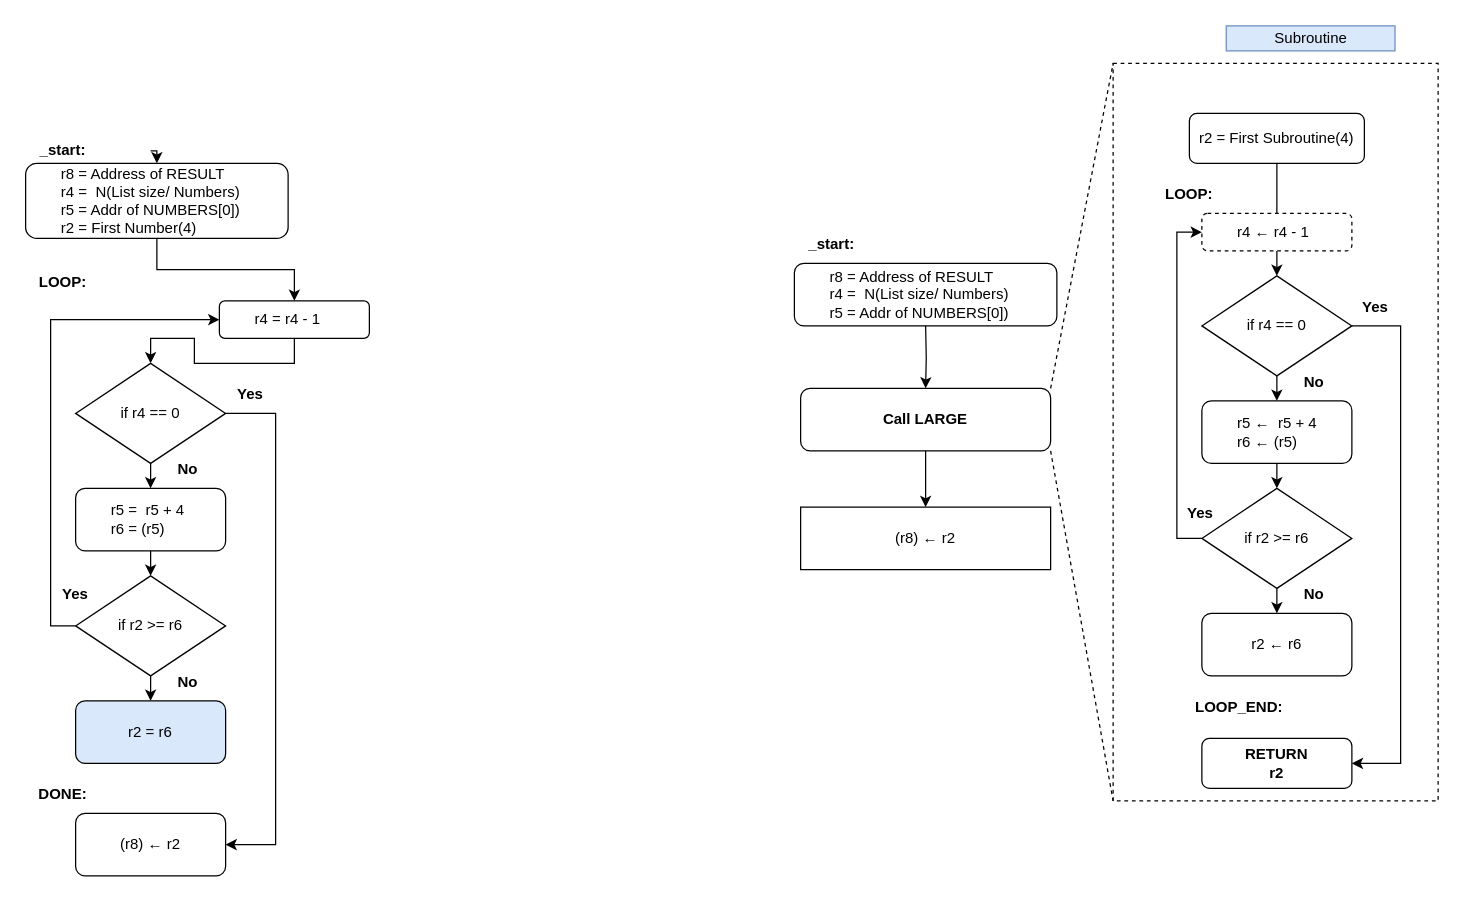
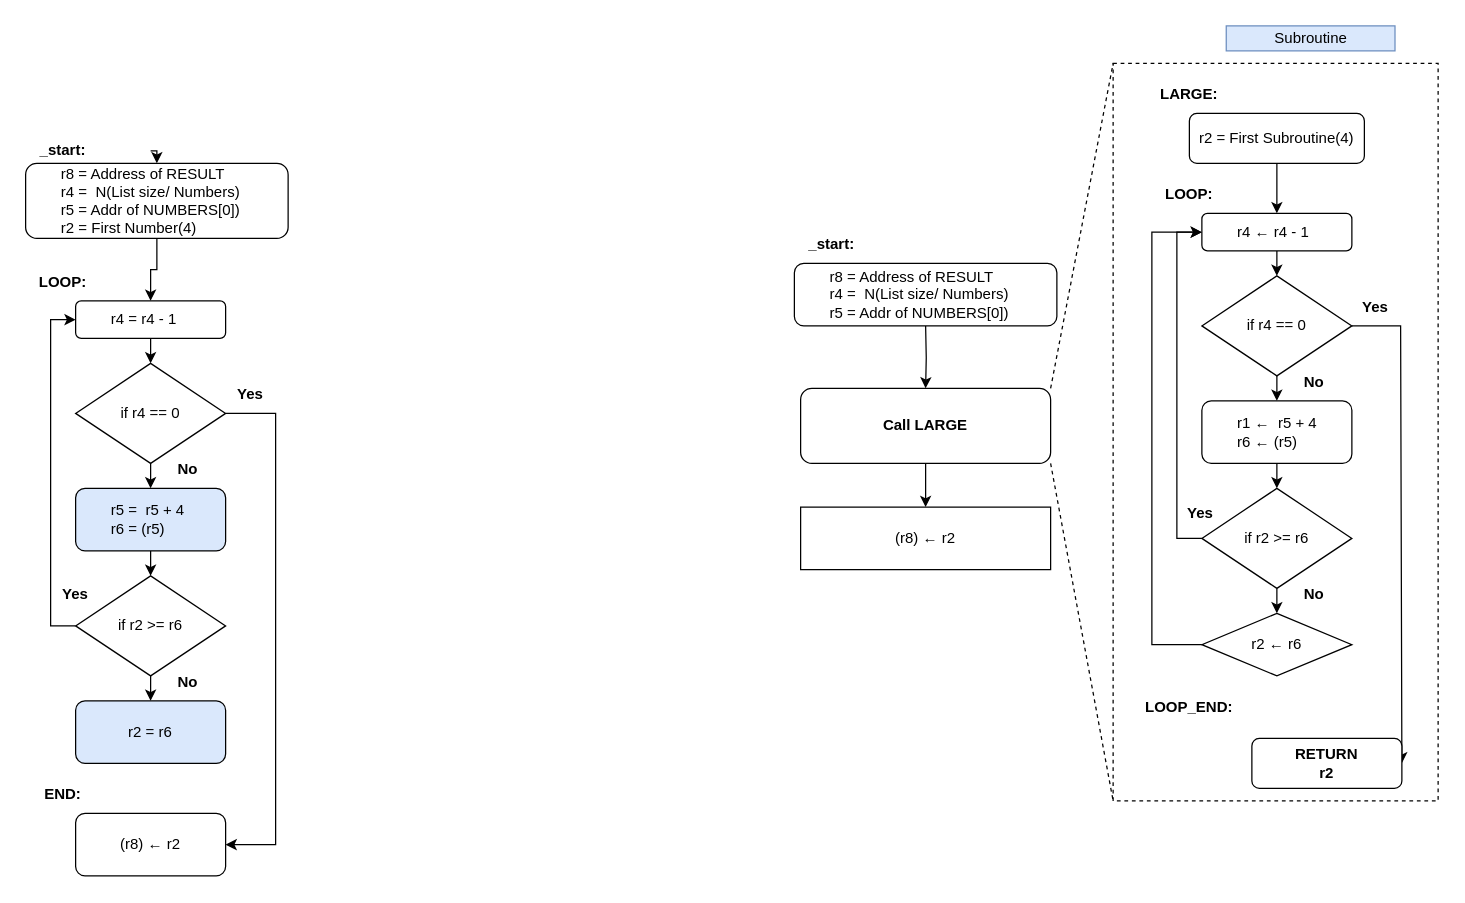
+ <mxCell id="37" value="&lt;b&gt;LARGE:&lt;/b&gt;" style="text;html=1;strokeColor=none;fillColor=none;align=center;verticalAlign=middle;whiteSpace=wrap;rounded=0;" vertex="1" parent="1"><mxGeometry x="921" y="60" width="60" height="30" as="geometry" /></mxCell>
- <mxCell id="38" style="edgeStyle=orthogonalEdgeStyle;rounded=0;orthogonalLoop=1;jettySize=auto;html=1;exitX=0.5;exitY=1;exitDx=0;exitDy=0;entryX=0.5;entryY=0;entryDx=0;entryDy=0;endArrow=none;" edge="1" parent="1" source="39" target="24"><mxGeometry relative="1" as="geometry" /></mxCell>
+ <mxCell id="38" style="edgeStyle=orthogonalEdgeStyle;rounded=0;orthogonalLoop=1;jettySize=auto;html=1;exitX=0.5;exitY=1;exitDx=0;exitDy=0;entryX=0.5;entryY=0;entryDx=0;entryDy=0;" edge="1" parent="1" source="39" target="24"><mxGeometry relative="1" as="geometry" /></mxCell>
- <mxCell id="24" value="&lt;span style=&quot;white-space: pre;&quot;&gt;&#09;&lt;/span&gt;r4 ← r4 - 1" style="rounded=1;whiteSpace=wrap;html=1;align=left;gradientColor=none;dashed=1;" vertex="1" parent="1"><mxGeometry x="961" y="170" width="120" height="30" as="geometry" /></mxCell>
+ <mxCell id="24" value="&lt;span style=&quot;white-space: pre;&quot;&gt;&#09;&lt;/span&gt;r4 ← r4 - 1" style="rounded=1;whiteSpace=wrap;html=1;align=left;gradientColor=none;" vertex="1" parent="1"><mxGeometry x="961" y="170" width="120" height="30" as="geometry" /></mxCell>
- <mxCell id="8" value="&lt;span style=&quot;white-space: pre;&quot;&gt;&#09;&lt;/span&gt;r4 = r4 - 1" style="rounded=1;whiteSpace=wrap;html=1;align=left;" vertex="1" parent="1"><mxGeometry x="175" y="240" width="120" height="30" as="geometry" /></mxCell>
+ <mxCell id="8" value="&lt;span style=&quot;white-space: pre;&quot;&gt;&#09;&lt;/span&gt;r4 = r4 - 1" style="rounded=1;whiteSpace=wrap;html=1;align=left;" vertex="1" parent="1"><mxGeometry x="60" y="240" width="120" height="30" as="geometry" /></mxCell>
- <mxCell id="41" value="Call LARGE" style="rounded=1;whiteSpace=wrap;html=1;fontStyle=1" vertex="1" parent="1"><mxGeometry x="640" y="310" width="200" height="50" as="geometry" /></mxCell>
+ <mxCell id="41" value="Call LARGE" style="rounded=1;whiteSpace=wrap;html=1;fontStyle=1" vertex="1" parent="1"><mxGeometry x="640" y="310" width="200" height="60" as="geometry" /></mxCell>
- <mxCell id="29" value="&lt;span style=&quot;white-space: pre;&quot;&gt;&#09;&lt;/span&gt;r5 ←&amp;nbsp; r5 + 4&lt;br&gt;&lt;span style=&quot;white-space: pre;&quot;&gt;&#09;&lt;/span&gt;r6 ← (r5)" style="rounded=1;whiteSpace=wrap;html=1;align=left;" vertex="1" parent="1"><mxGeometry x="961" y="320" width="120" height="50" as="geometry" /></mxCell>
+ <mxCell id="29" value="&lt;span style=&quot;white-space: pre;&quot;&gt;&#09;&lt;/span&gt;r1 ←&amp;nbsp; r5 + 4&lt;br&gt;&lt;span style=&quot;white-space: pre;&quot;&gt;&#09;&lt;/span&gt;r6 ← (r5)" style="rounded=1;whiteSpace=wrap;html=1;align=left;" vertex="1" parent="1"><mxGeometry x="961" y="320" width="120" height="50" as="geometry" /></mxCell>
+ <mxCell id="33" style="edgeStyle=orthogonalEdgeStyle;rounded=0;orthogonalLoop=1;jettySize=auto;html=1;exitX=0;exitY=0.5;exitDx=0;exitDy=0;entryX=0;entryY=0.5;entryDx=0;entryDy=0;" edge="1" parent="1" source="34" target="24"><mxGeometry relative="1" as="geometry"><mxPoint x="921" y="180" as="targetPoint" /><Array as="points"><mxPoint x="921" y="515" /><mxPoint x="921" y="185" /></Array></mxGeometry></mxCell>
- <mxCell id="13" value="&lt;span style=&quot;white-space: pre;&quot;&gt;&#09;&lt;/span&gt;r5 =&amp;nbsp; r5 + 4&lt;br&gt;&lt;span style=&quot;white-space: pre;&quot;&gt;&#09;&lt;/span&gt;r6 = (r5)" style="rounded=1;whiteSpace=wrap;html=1;align=left;" vertex="1" parent="1"><mxGeometry x="60" y="390" width="120" height="50" as="geometry" /></mxCell>
+ <mxCell id="13" value="&lt;span style=&quot;white-space: pre;&quot;&gt;&#09;&lt;/span&gt;r5 =&amp;nbsp; r5 + 4&lt;br&gt;&lt;span style=&quot;white-space: pre;&quot;&gt;&#09;&lt;/span&gt;r6 = (r5)" style="rounded=1;whiteSpace=wrap;html=1;align=left;fillColor=#dae8fc;" vertex="1" parent="1"><mxGeometry x="60" y="390" width="120" height="50" as="geometry" /></mxCell>
- <mxCell id="34" value="r2 ← r6" style="rounded=1;whiteSpace=wrap;html=1;gradientColor=none;" vertex="1" parent="1"><mxGeometry x="961" y="490" width="120" height="50" as="geometry" /></mxCell>
+ <mxCell id="34" value="r2 ← r6" style="rhombus;whiteSpace=wrap;html=1;gradientColor=none;" vertex="1" parent="1"><mxGeometry x="961" y="490" width="120" height="50" as="geometry" /></mxCell>
- <mxCell id="35" value="&lt;b&gt;LOOP_END:&lt;/b&gt;" style="text;html=1;strokeColor=none;fillColor=none;align=center;verticalAlign=middle;whiteSpace=wrap;rounded=0;" vertex="1" parent="1"><mxGeometry x="961" y="550" width="60" height="30" as="geometry" /></mxCell>
+ <mxCell id="35" value="&lt;b&gt;LOOP_END:&lt;/b&gt;" style="text;html=1;strokeColor=none;fillColor=none;align=center;verticalAlign=middle;whiteSpace=wrap;rounded=0;" vertex="1" parent="1"><mxGeometry x="921" y="550" width="60" height="30" as="geometry" /></mxCell>
- <mxCell id="42" value="&lt;b&gt;RETURN&lt;br&gt;r2&lt;br&gt;&lt;/b&gt;" style="rounded=1;whiteSpace=wrap;html=1;gradientColor=none;" vertex="1" parent="1"><mxGeometry x="961" y="590" width="120" height="40" as="geometry" /></mxCell>
+ <mxCell id="42" value="&lt;b&gt;RETURN&lt;br&gt;r2&lt;br&gt;&lt;/b&gt;" style="rounded=1;whiteSpace=wrap;html=1;gradientColor=none;" vertex="1" parent="1"><mxGeometry x="1001" y="590" width="120" height="40" as="geometry" /></mxCell>
- <mxCell id="18" value="&lt;b&gt;DONE:&lt;/b&gt;" style="text;html=1;strokeColor=none;fillColor=none;align=center;verticalAlign=middle;whiteSpace=wrap;rounded=0;" vertex="1" parent="1"><mxGeometry x="20" y="620" width="60" height="30" as="geometry" /></mxCell>
+ <mxCell id="18" value="&lt;b&gt;END:&lt;/b&gt;" style="text;html=1;strokeColor=none;fillColor=none;align=center;verticalAlign=middle;whiteSpace=wrap;rounded=0;" vertex="1" parent="1"><mxGeometry x="20" y="620" width="60" height="30" as="geometry" /></mxCell>
